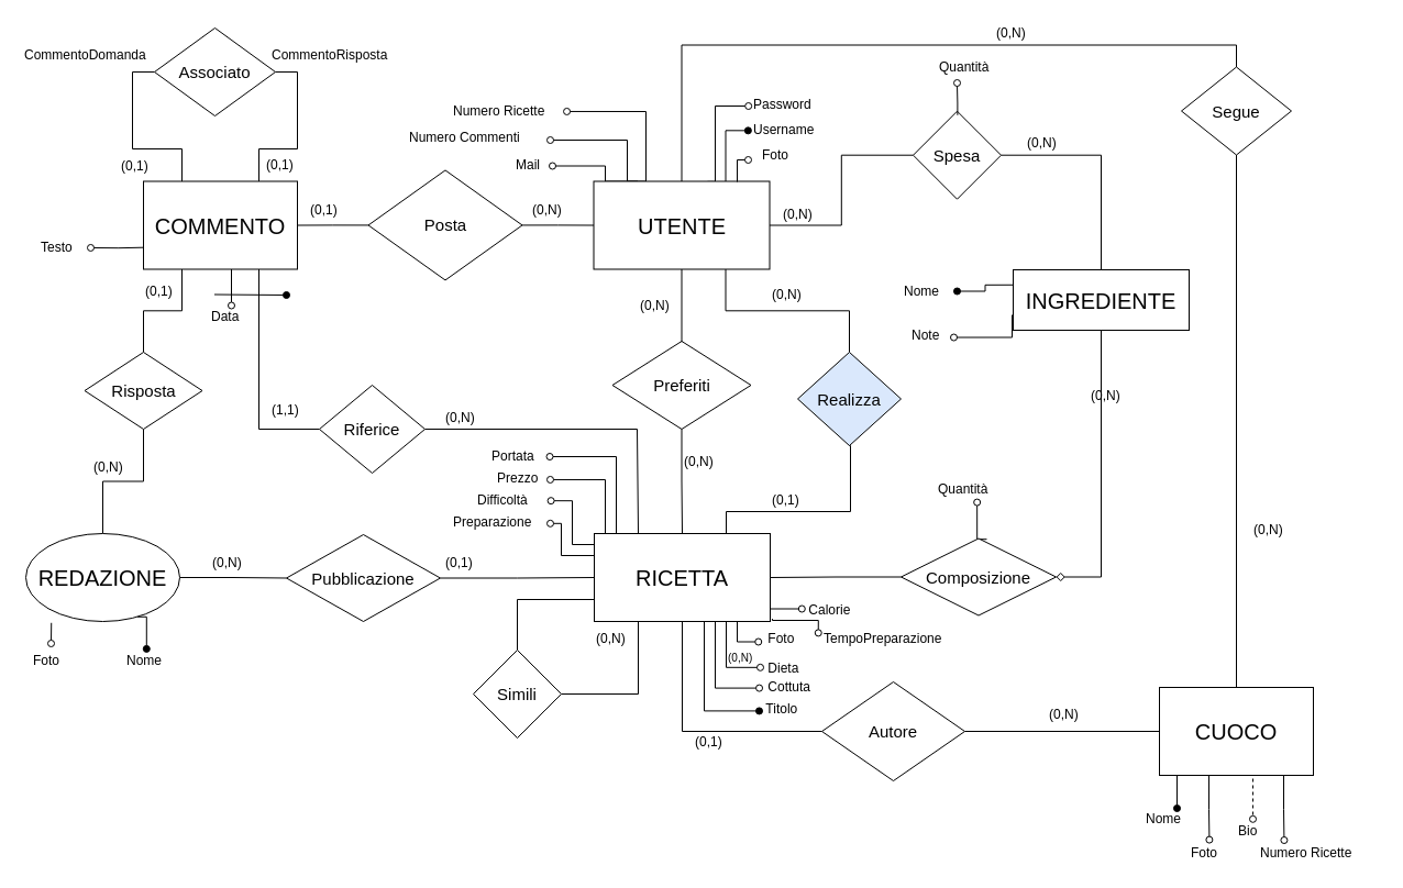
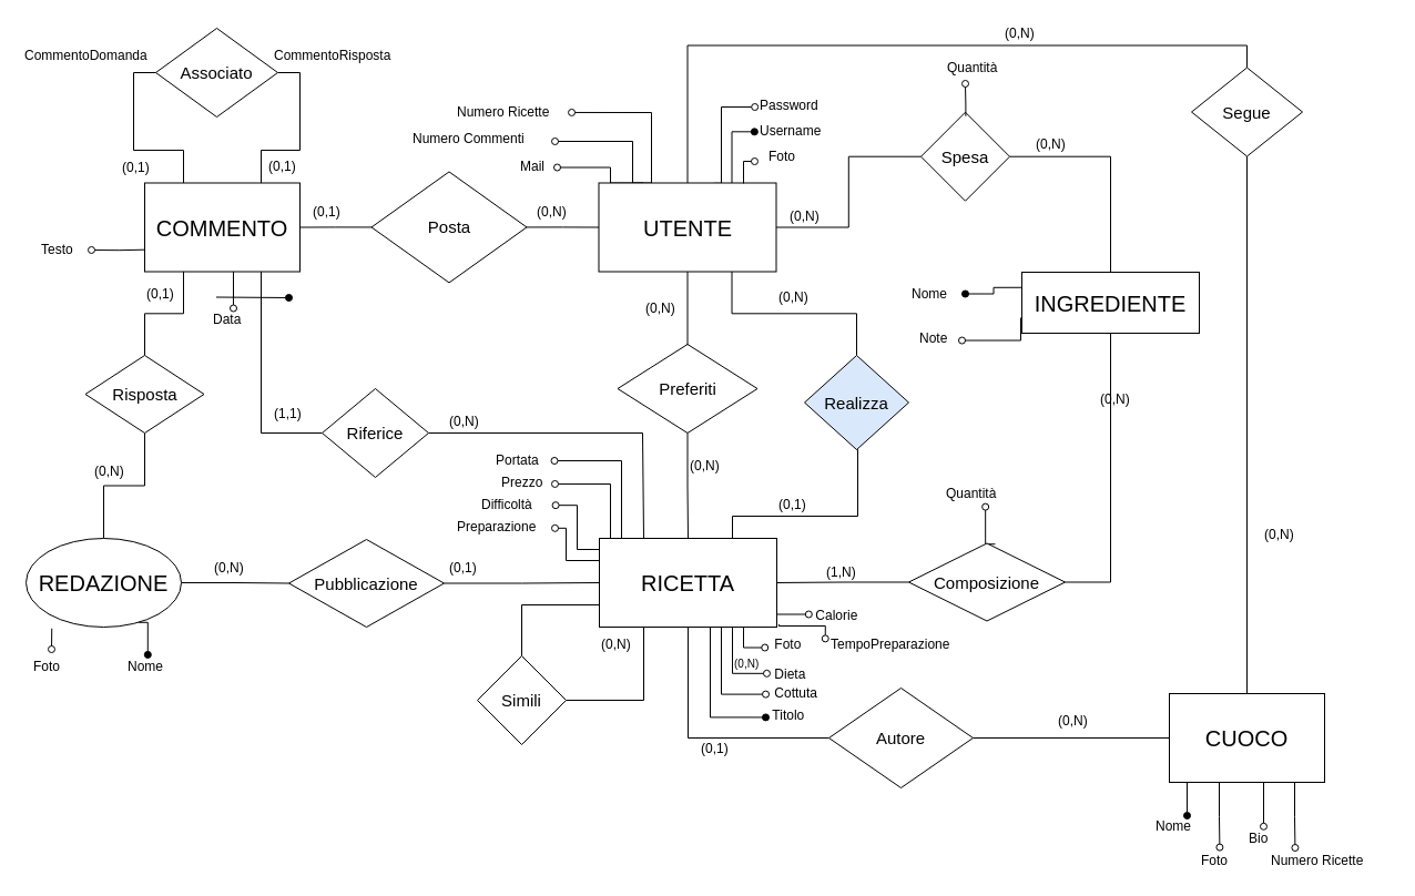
+ <mxCell id="87" value="(1,N)" style="text;html=1;resizable=0;points=[];autosize=1;align=left;verticalAlign=top;spacingTop=-4;" parent="1" vertex="1"><mxGeometry x="743" y="506" width="50" height="20" as="geometry" /></mxCell>
- <mxCell id="24" style="edgeStyle=orthogonalEdgeStyle;rounded=0;orthogonalLoop=1;jettySize=auto;html=1;exitX=0.5;exitY=1;exitDx=0;exitDy=0;entryX=1;entryY=0.5;entryDx=0;entryDy=0;endArrow=diamond;endFill=0;" parent="1" source="27" target="23" edge="1"><mxGeometry relative="1" as="geometry" /></mxCell>
+ <mxCell id="24" style="edgeStyle=orthogonalEdgeStyle;rounded=0;orthogonalLoop=1;jettySize=auto;html=1;exitX=0.5;exitY=1;exitDx=0;exitDy=0;entryX=1;entryY=0.5;entryDx=0;entryDy=0;endArrow=none;endFill=0;" parent="1" source="27" target="23" edge="1"><mxGeometry relative="1" as="geometry" /></mxCell>
- <mxCell id="18" style="edgeStyle=orthogonalEdgeStyle;rounded=0;orthogonalLoop=1;jettySize=auto;html=1;exitX=0.5;exitY=1;exitDx=0;exitDy=0;entryX=0.375;entryY=-0.06;entryDx=0;entryDy=0;entryPerimeter=0;endArrow=oval;endFill=0;dashed=1;" parent="1" source="20" target="81" edge="1"><mxGeometry relative="1" as="geometry"><Array as="points"><mxPoint x="1139" y="705" /></Array></mxGeometry></mxCell>
+ <mxCell id="18" style="edgeStyle=orthogonalEdgeStyle;rounded=0;orthogonalLoop=1;jettySize=auto;html=1;exitX=0.5;exitY=1;exitDx=0;exitDy=0;entryX=0.375;entryY=-0.06;entryDx=0;entryDy=0;entryPerimeter=0;endArrow=oval;endFill=0;" parent="1" source="20" target="81" edge="1"><mxGeometry relative="1" as="geometry"><Array as="points"><mxPoint x="1139" y="705" /></Array></mxGeometry></mxCell>
